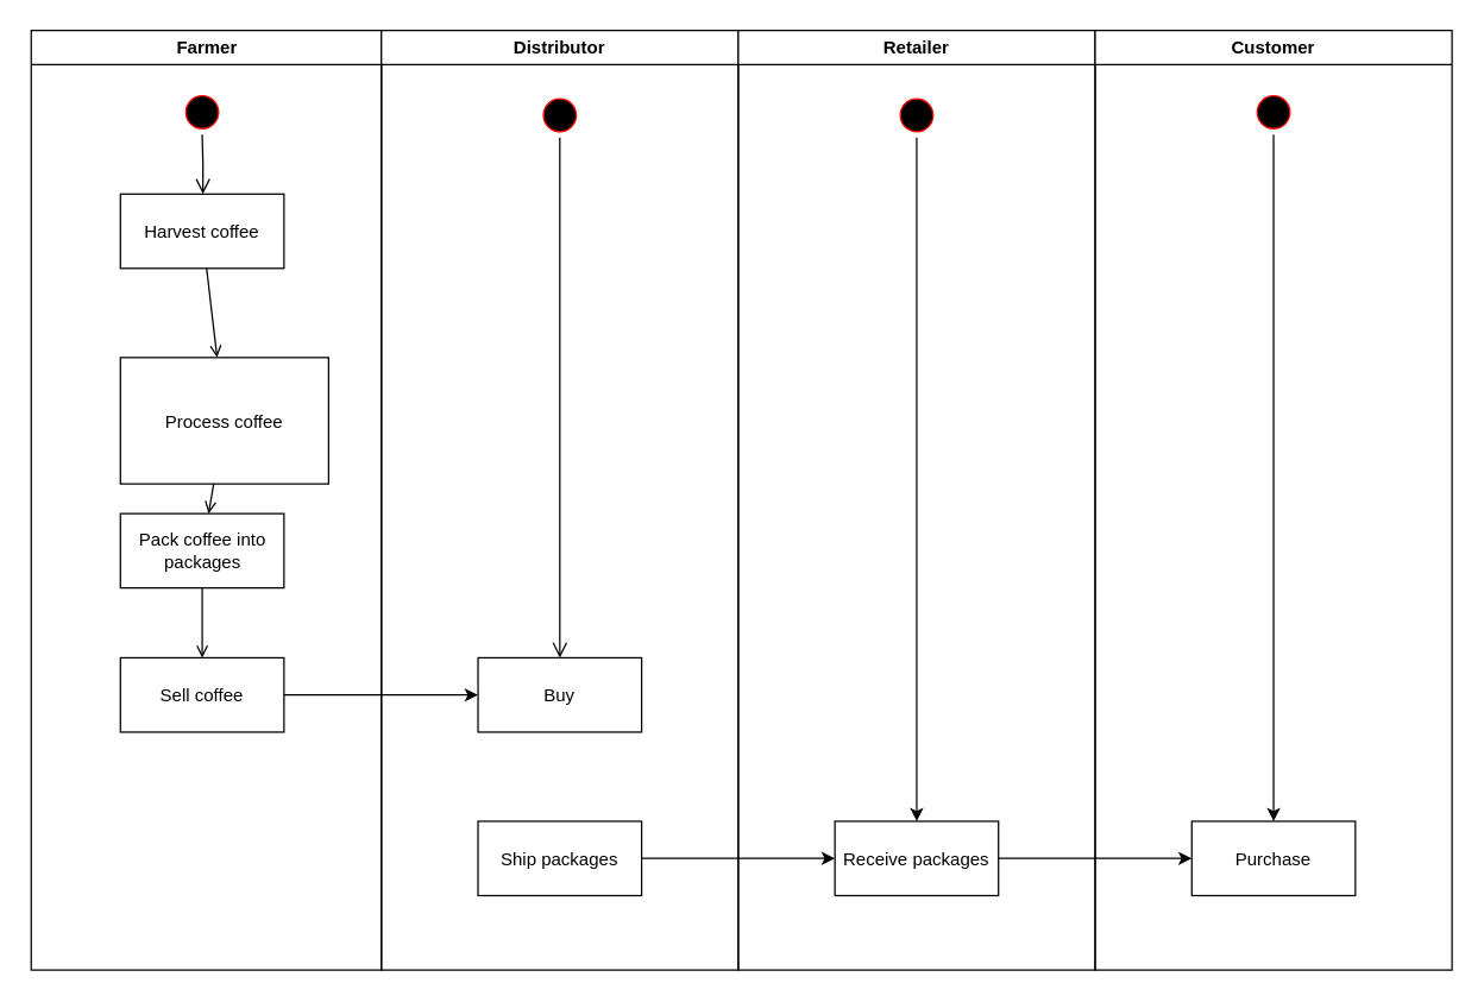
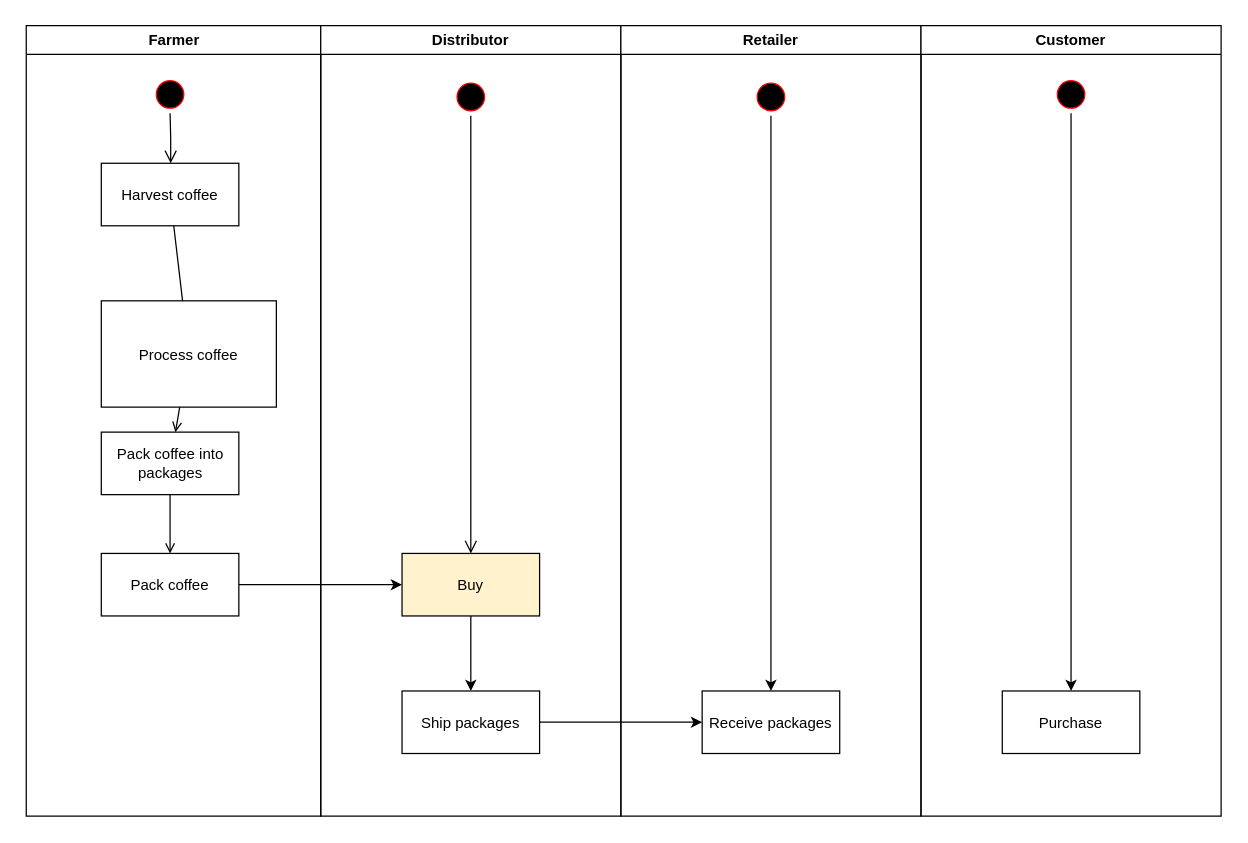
- <mxCell id="7" value="" style="endArrow=open;strokeColor=#000000;endFill=1;rounded=0" parent="2" source="5" target="6" edge="1"><mxGeometry relative="1" as="geometry" /></mxCell>
+ <mxCell id="7" value="" style="endArrow=none;strokeColor=#000000;endFill=1;rounded=0;" parent="2" source="5" target="6" edge="1"><mxGeometry relative="1" as="geometry" /></mxCell>
- <mxCell id="16" value="Buy" style="" vertex="1" parent="12"><mxGeometry x="65" y="422" width="110" height="50" as="geometry" /></mxCell>
+ <mxCell id="16" value="Buy" style="fillColor=#fff2cc;" vertex="1" parent="12"><mxGeometry x="65" y="422" width="110" height="50" as="geometry" /></mxCell>
- <mxCell id="10" value="Sell coffee" style="" vertex="1" parent="2"><mxGeometry x="60" y="422" width="110" height="50" as="geometry" /></mxCell>
+ <mxCell id="10" value="Pack coffee" style="" vertex="1" parent="2"><mxGeometry x="60" y="422" width="110" height="50" as="geometry" /></mxCell>
+ <mxCell id="15" style="edgeStyle=orthogonalEdgeStyle;rounded=0;orthogonalLoop=1;jettySize=auto;html=1;exitX=0.5;exitY=1;exitDx=0;exitDy=0;entryX=0.5;entryY=0;entryDx=0;entryDy=0;strokeColor=#000000;" edge="1" parent="12" source="16" target="17"><mxGeometry relative="1" as="geometry" /></mxCell>
- <mxCell id="27" style="edgeStyle=orthogonalEdgeStyle;rounded=0;orthogonalLoop=1;jettySize=auto;html=1;exitX=1;exitY=0.5;exitDx=0;exitDy=0;entryX=0;entryY=0.5;entryDx=0;entryDy=0;strokeColor=#000000;" edge="1" parent="1" source="21" target="26"><mxGeometry relative="1" as="geometry" /></mxCell>
